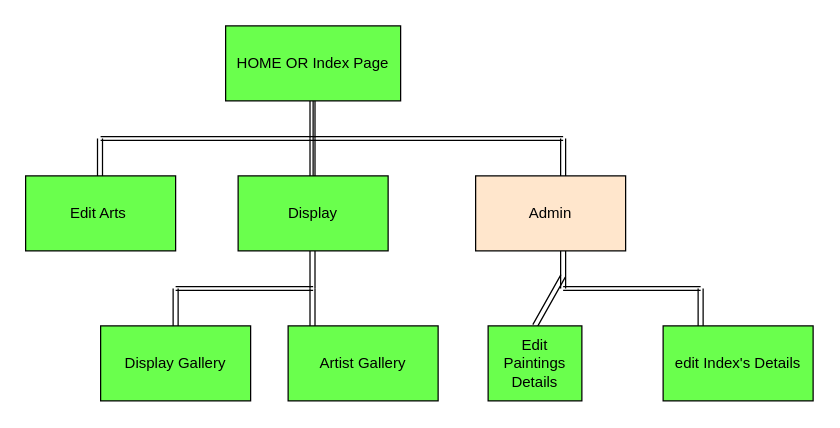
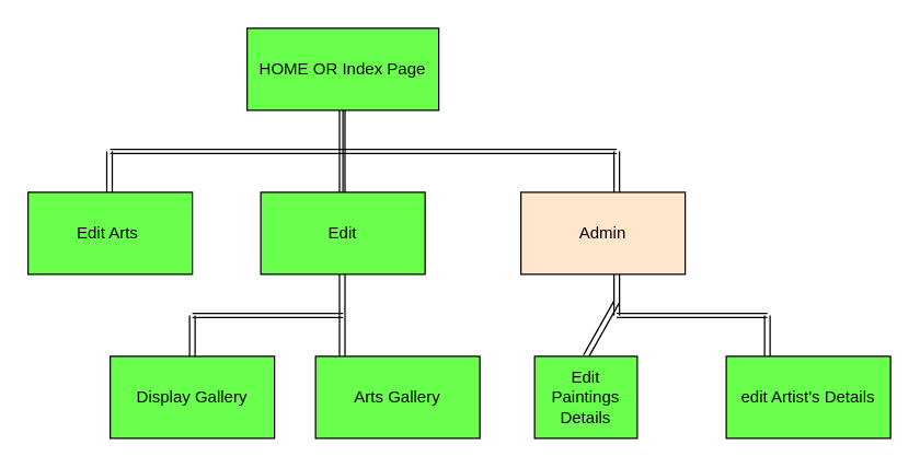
- <mxCell id="5" value="Display" style="rounded=0;whiteSpace=wrap;html=1;fillColor=#6AFF4D;" vertex="1" parent="1"><mxGeometry x="190" y="140" width="120" height="60" as="geometry" /></mxCell>
+ <mxCell id="5" value="Edit" style="rounded=0;whiteSpace=wrap;html=1;fillColor=#6AFF4D;" vertex="1" parent="1"><mxGeometry x="190" y="140" width="120" height="60" as="geometry" /></mxCell>
- <mxCell id="17" value="Artist Gallery" style="rounded=0;whiteSpace=wrap;html=1;fillColor=#6AFF4D;" vertex="1" parent="1"><mxGeometry x="230" y="260" width="120" height="60" as="geometry" /></mxCell>
+ <mxCell id="17" value="Arts Gallery" style="rounded=0;whiteSpace=wrap;html=1;fillColor=#6AFF4D;" vertex="1" parent="1"><mxGeometry x="230" y="260" width="120" height="60" as="geometry" /></mxCell>
- <mxCell id="23" value="edit Index's Details" style="rounded=0;whiteSpace=wrap;html=1;fillColor=#6AFF4D;" vertex="1" parent="1"><mxGeometry x="530" y="260" width="120" height="60" as="geometry" /></mxCell>
+ <mxCell id="23" value="edit Artist's Details" style="rounded=0;whiteSpace=wrap;html=1;fillColor=#6AFF4D;" vertex="1" parent="1"><mxGeometry x="530" y="260" width="120" height="60" as="geometry" /></mxCell>
